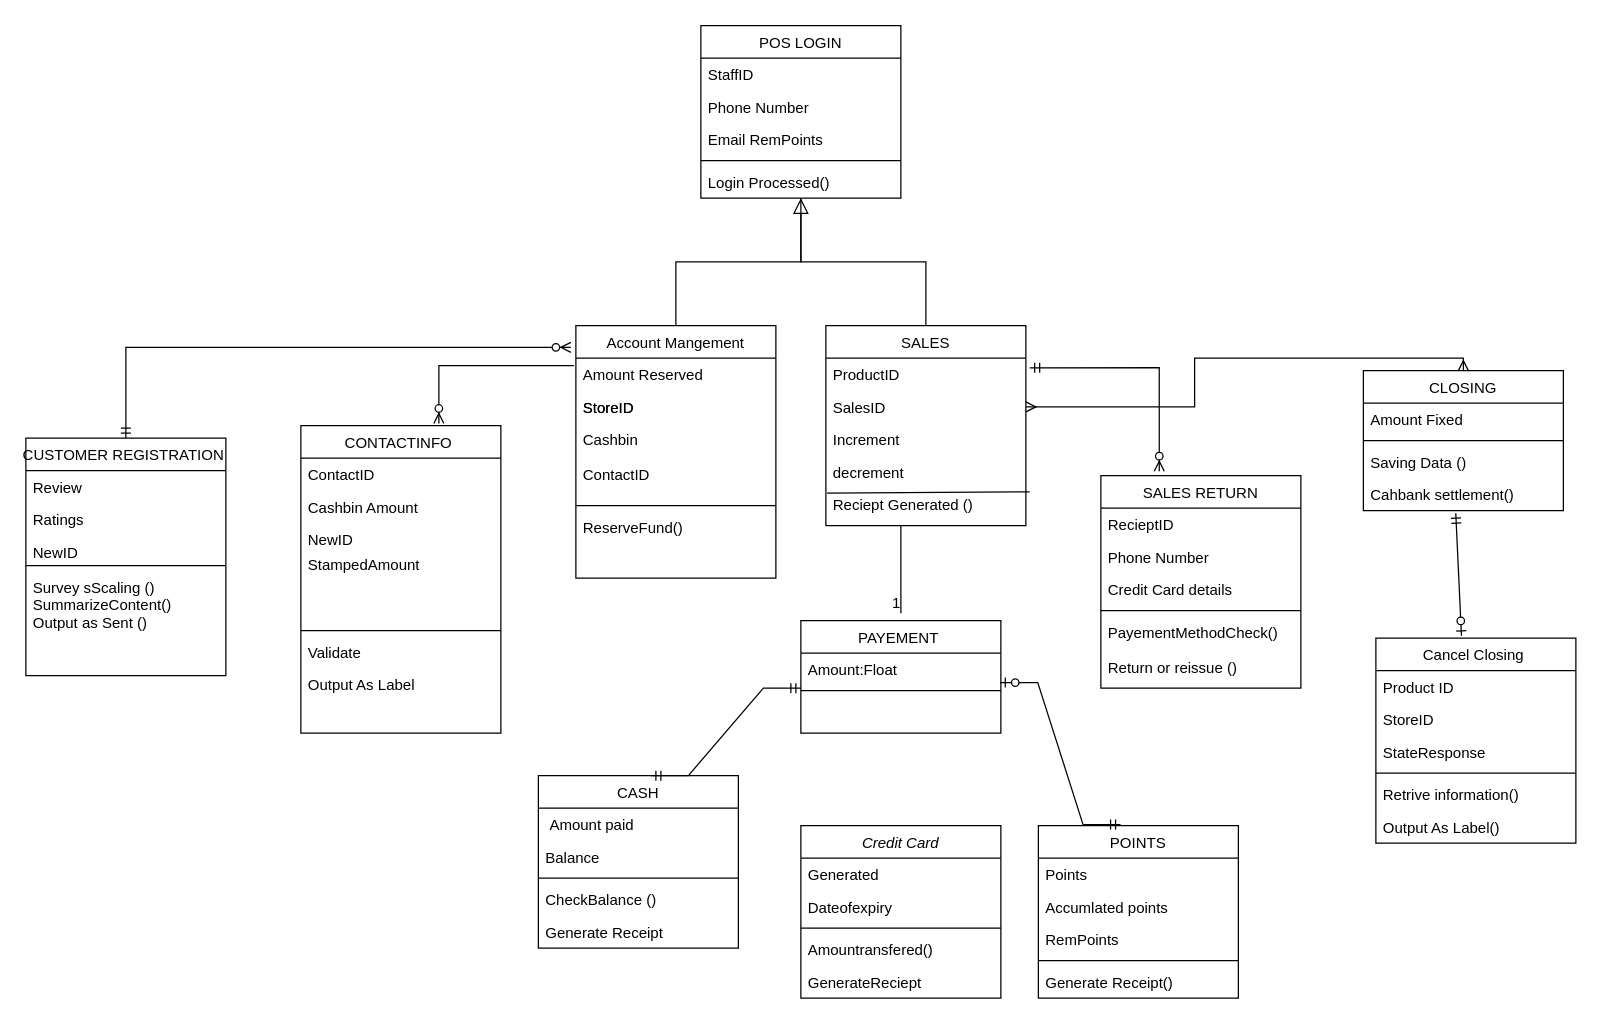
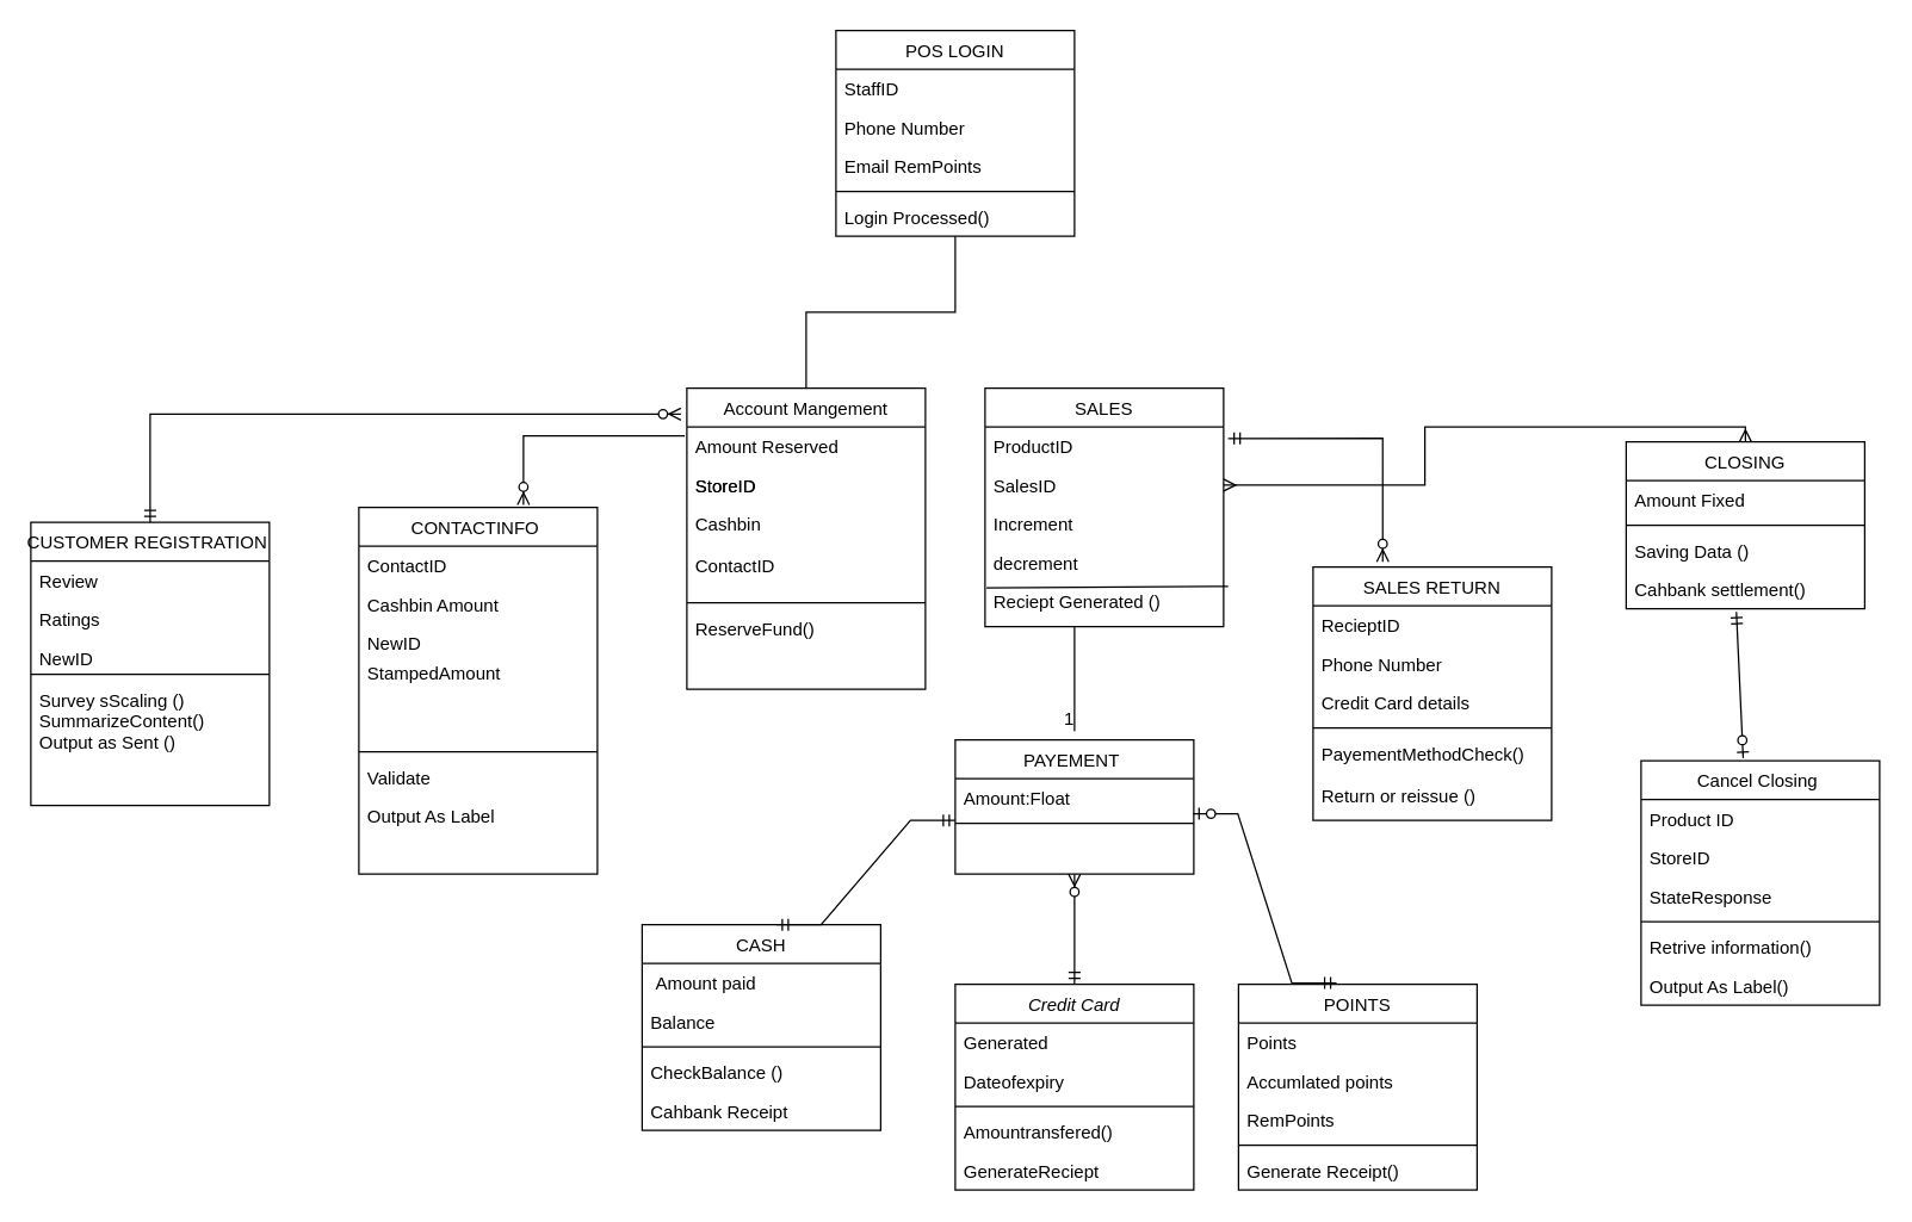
- <mxCell id="25" value="" style="endArrow=block;endSize=10;endFill=0;shadow=0;strokeWidth=1;rounded=0;edgeStyle=elbowEdgeStyle;elbow=vertical;" parent="1" source="16" target="2" edge="1"><mxGeometry width="160" relative="1" as="geometry"><mxPoint x="550" y="273" as="sourcePoint" /><mxPoint x="650" y="171" as="targetPoint" /></mxGeometry></mxCell>
+ <mxCell id="75" value="" style="edgeStyle=orthogonalEdgeStyle;fontSize=12;html=1;endArrow=ERzeroToMany;startArrow=ERmandOne;rounded=0;exitX=0.5;exitY=0;exitDx=0;exitDy=0;entryX=0.5;entryY=1;entryDx=0;entryDy=0;" edge="1" parent="1" source="32" target="44"><mxGeometry width="100" height="100" relative="1" as="geometry"><mxPoint x="600" y="630" as="sourcePoint" /><mxPoint x="700" y="530" as="targetPoint" /></mxGeometry></mxCell>
- <mxCell id="43" value="Generate Receipt" style="text;align=left;verticalAlign=top;spacingLeft=4;spacingRight=4;overflow=hidden;rotatable=0;points=[[0,0.5],[1,0.5]];portConstraint=eastwest;" vertex="1" parent="38"><mxGeometry y="112" width="160" height="26" as="geometry" /></mxCell>
+ <mxCell id="43" value="Cahbank Receipt" style="text;align=left;verticalAlign=top;spacingLeft=4;spacingRight=4;overflow=hidden;rotatable=0;points=[[0,0.5],[1,0.5]];portConstraint=eastwest;" vertex="1" parent="38"><mxGeometry y="112" width="160" height="26" as="geometry" /></mxCell>
